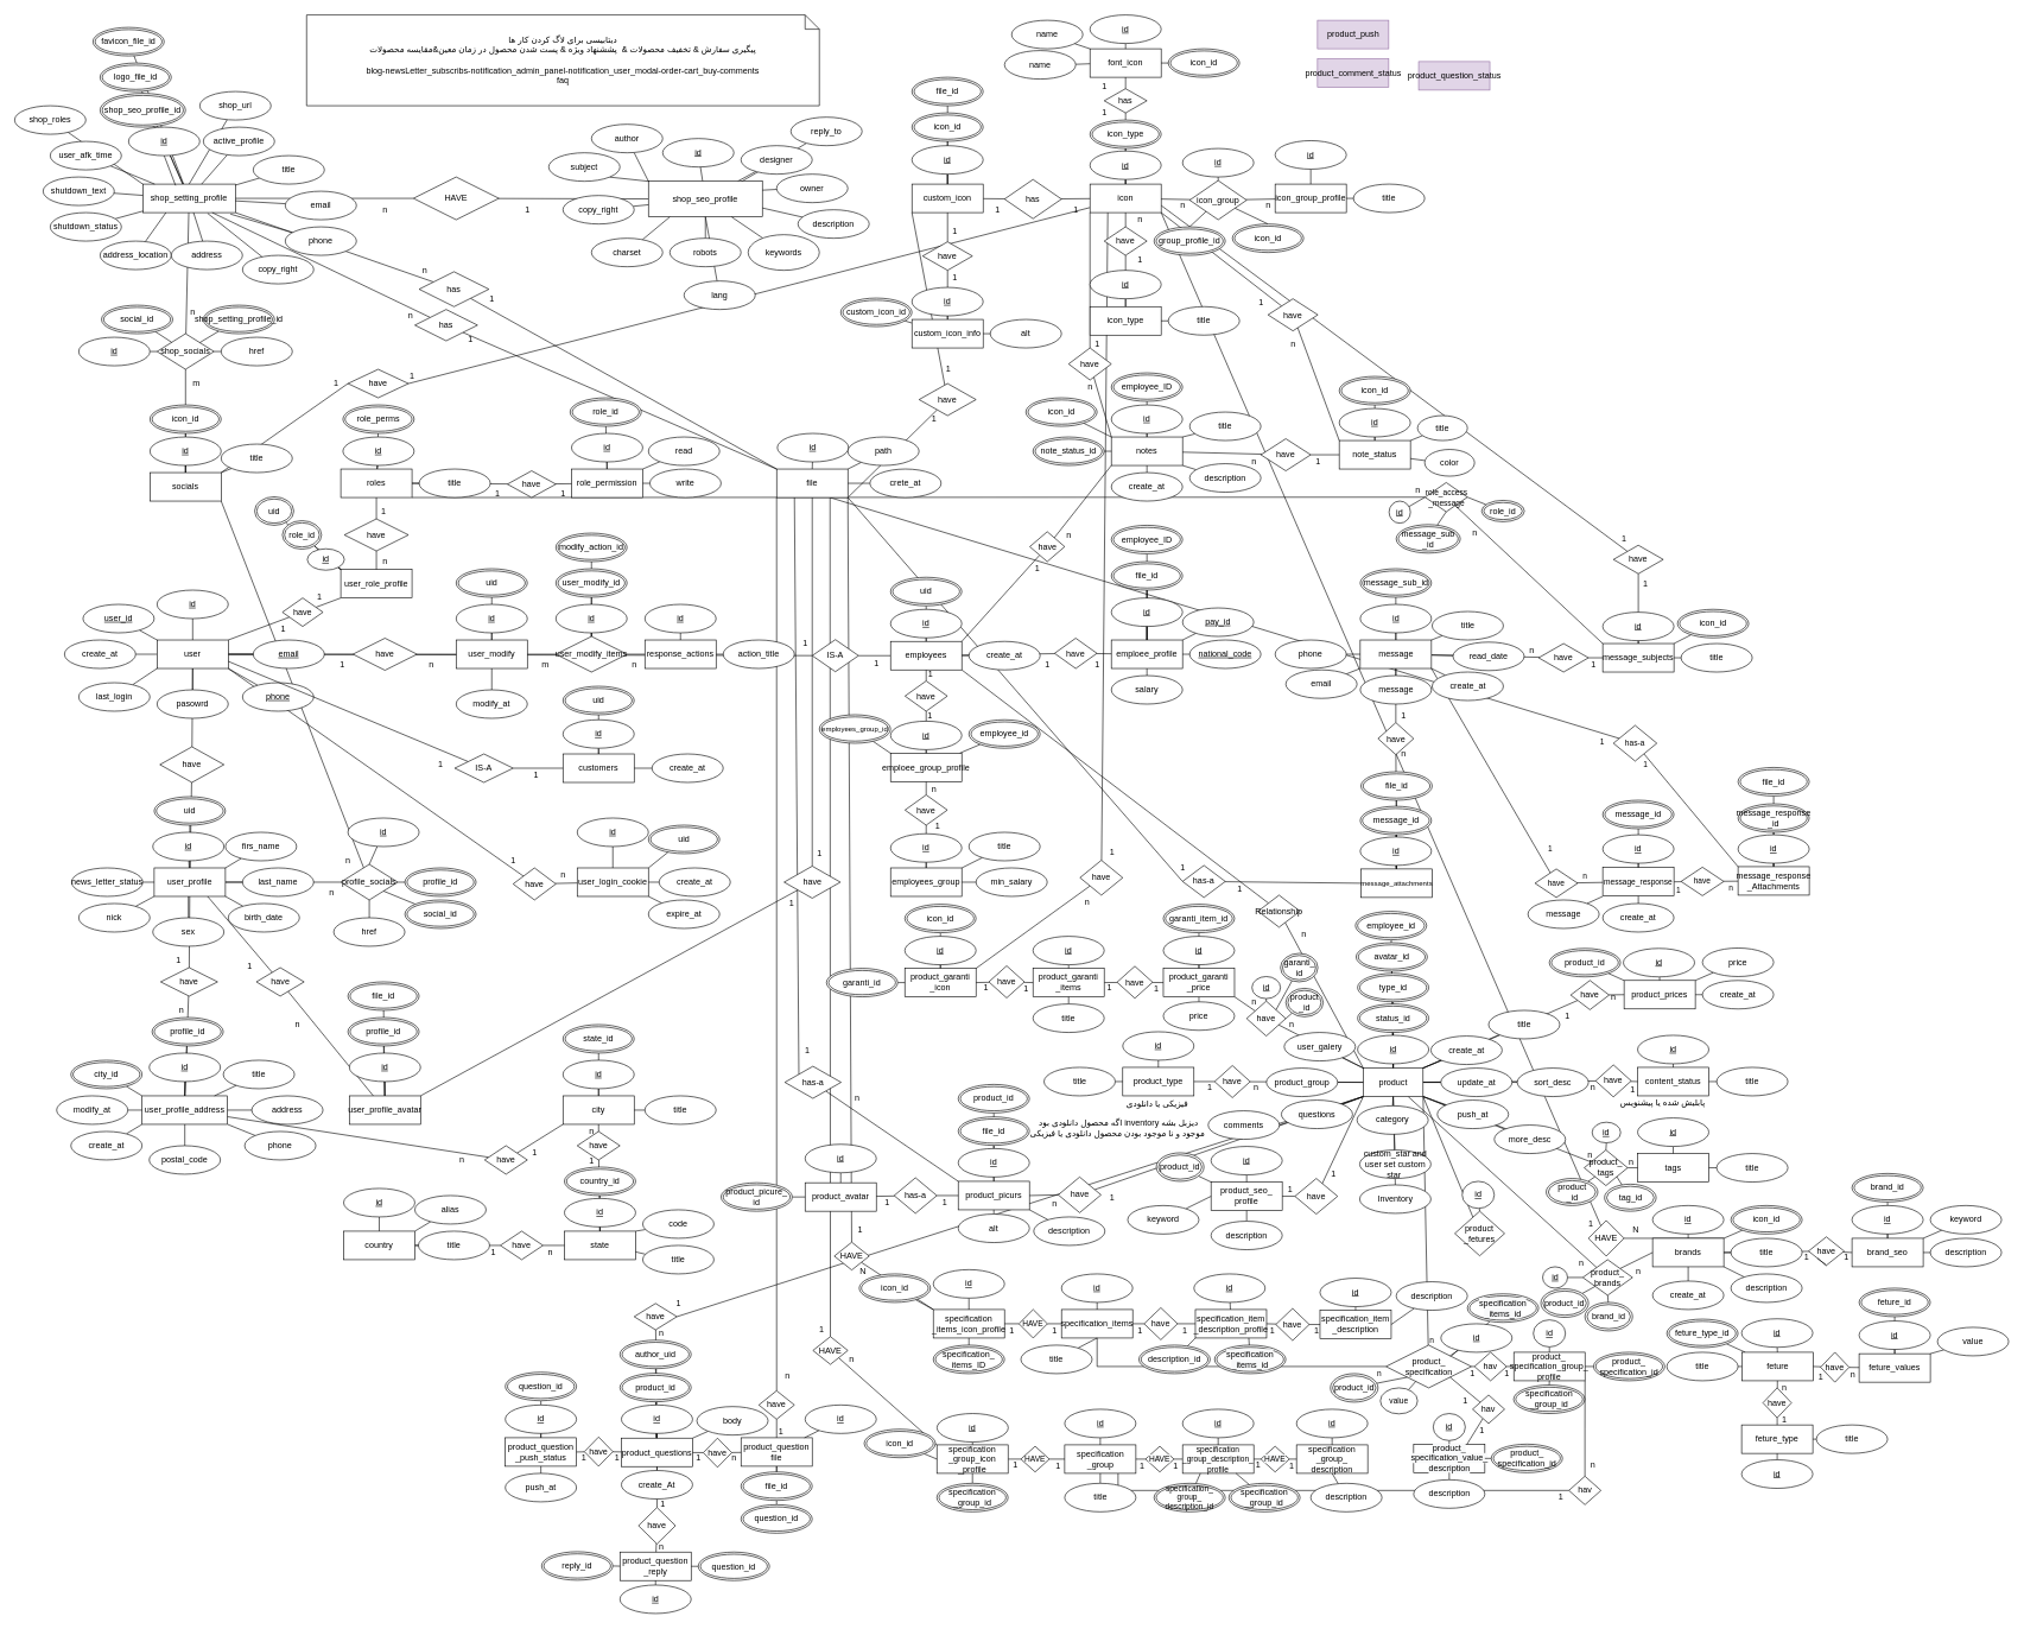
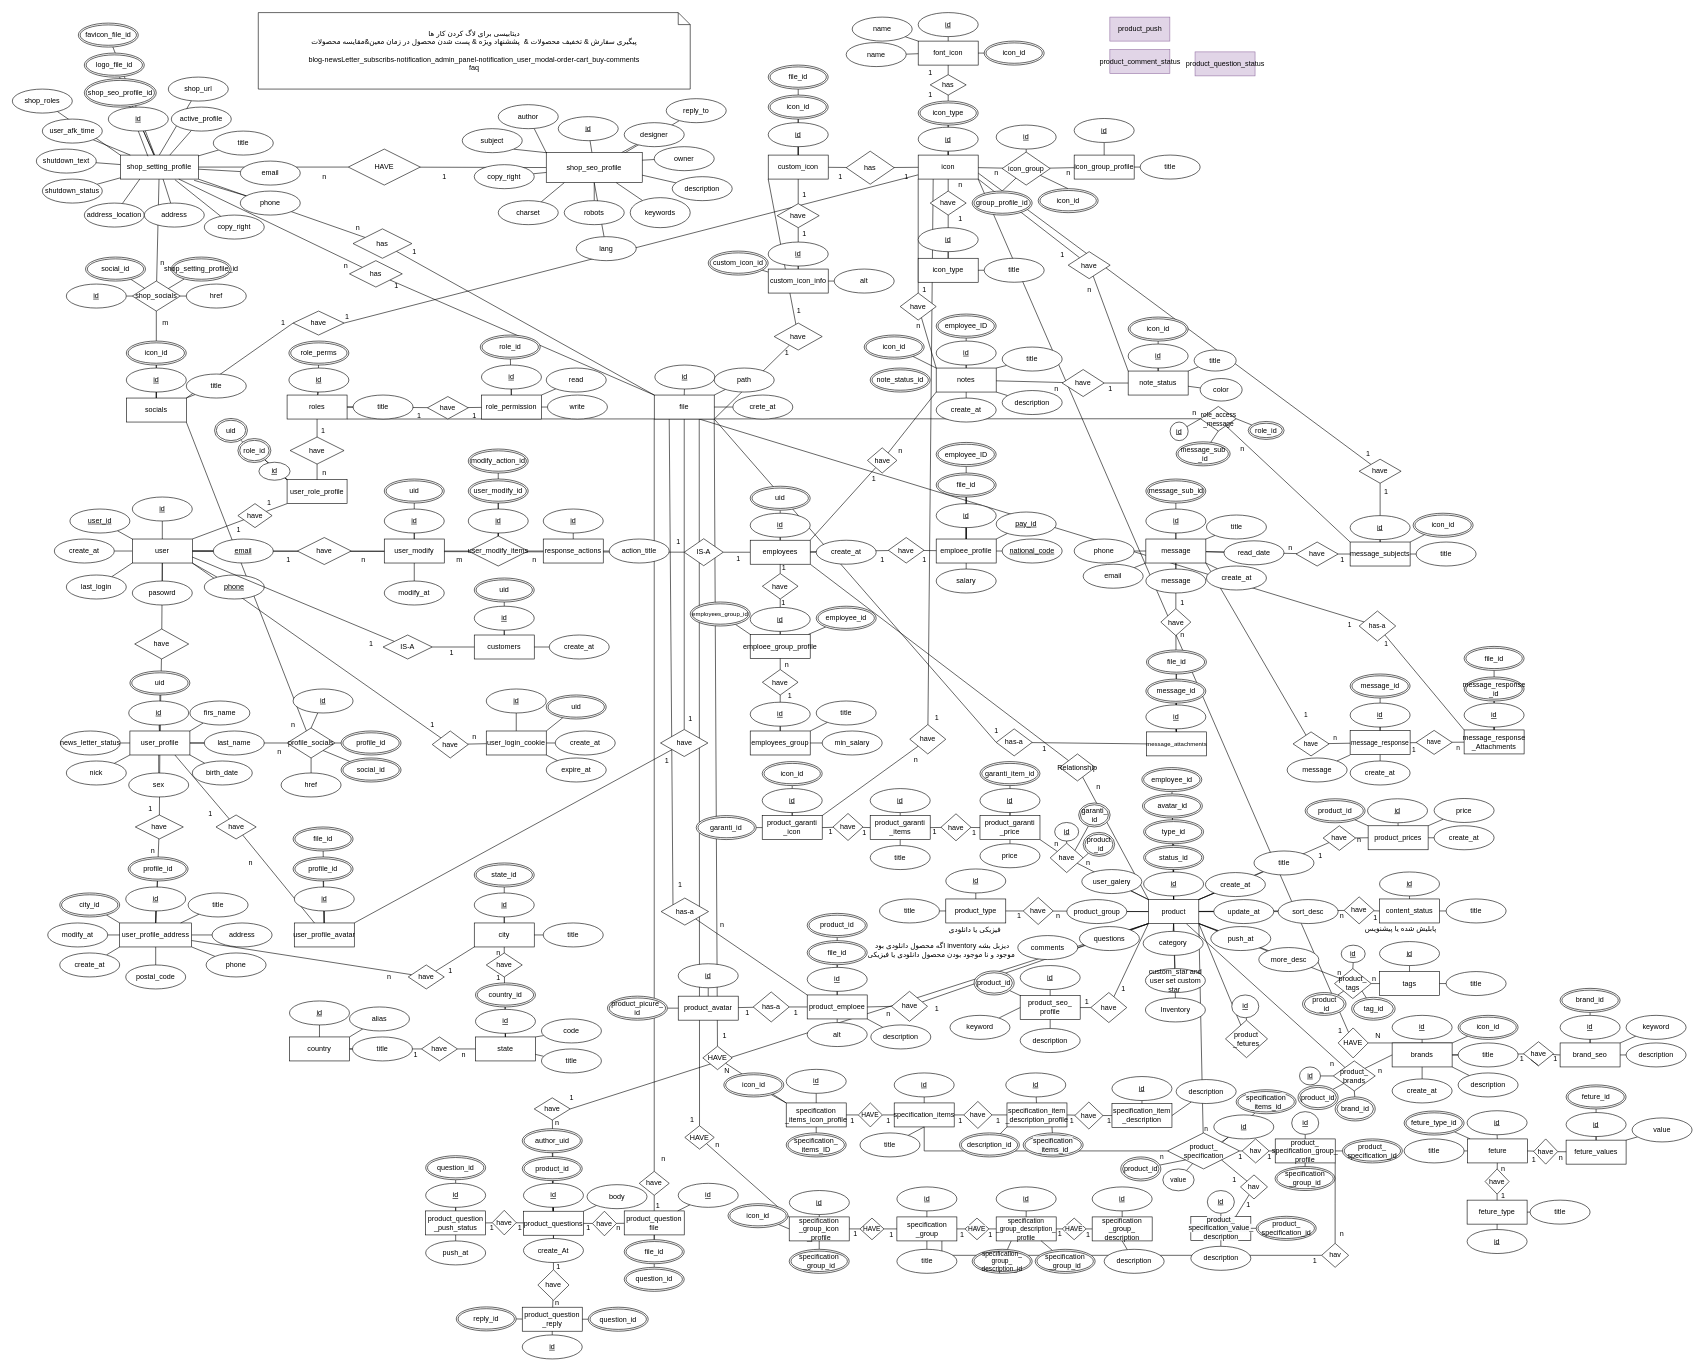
- <mxCell id="567" style="edgeStyle=none;rounded=0;orthogonalLoop=1;jettySize=auto;html=1;endArrow=none;endFill=0;fontSize=12;" parent="1" source="568" target="535" edge="1"><mxGeometry relative="1" as="geometry" /></mxCell>
- <mxCell id="822" value="product_picurs" style="whiteSpace=wrap;html=1;align=center;" parent="1" vertex="1"><mxGeometry x="1345" y="1658" width="100" height="40" as="geometry" /></mxCell>
+ <mxCell id="822" value="product_emploee" style="whiteSpace=wrap;html=1;align=center;" parent="1" vertex="1"><mxGeometry x="1345" y="1658" width="100" height="40" as="geometry" /></mxCell>
